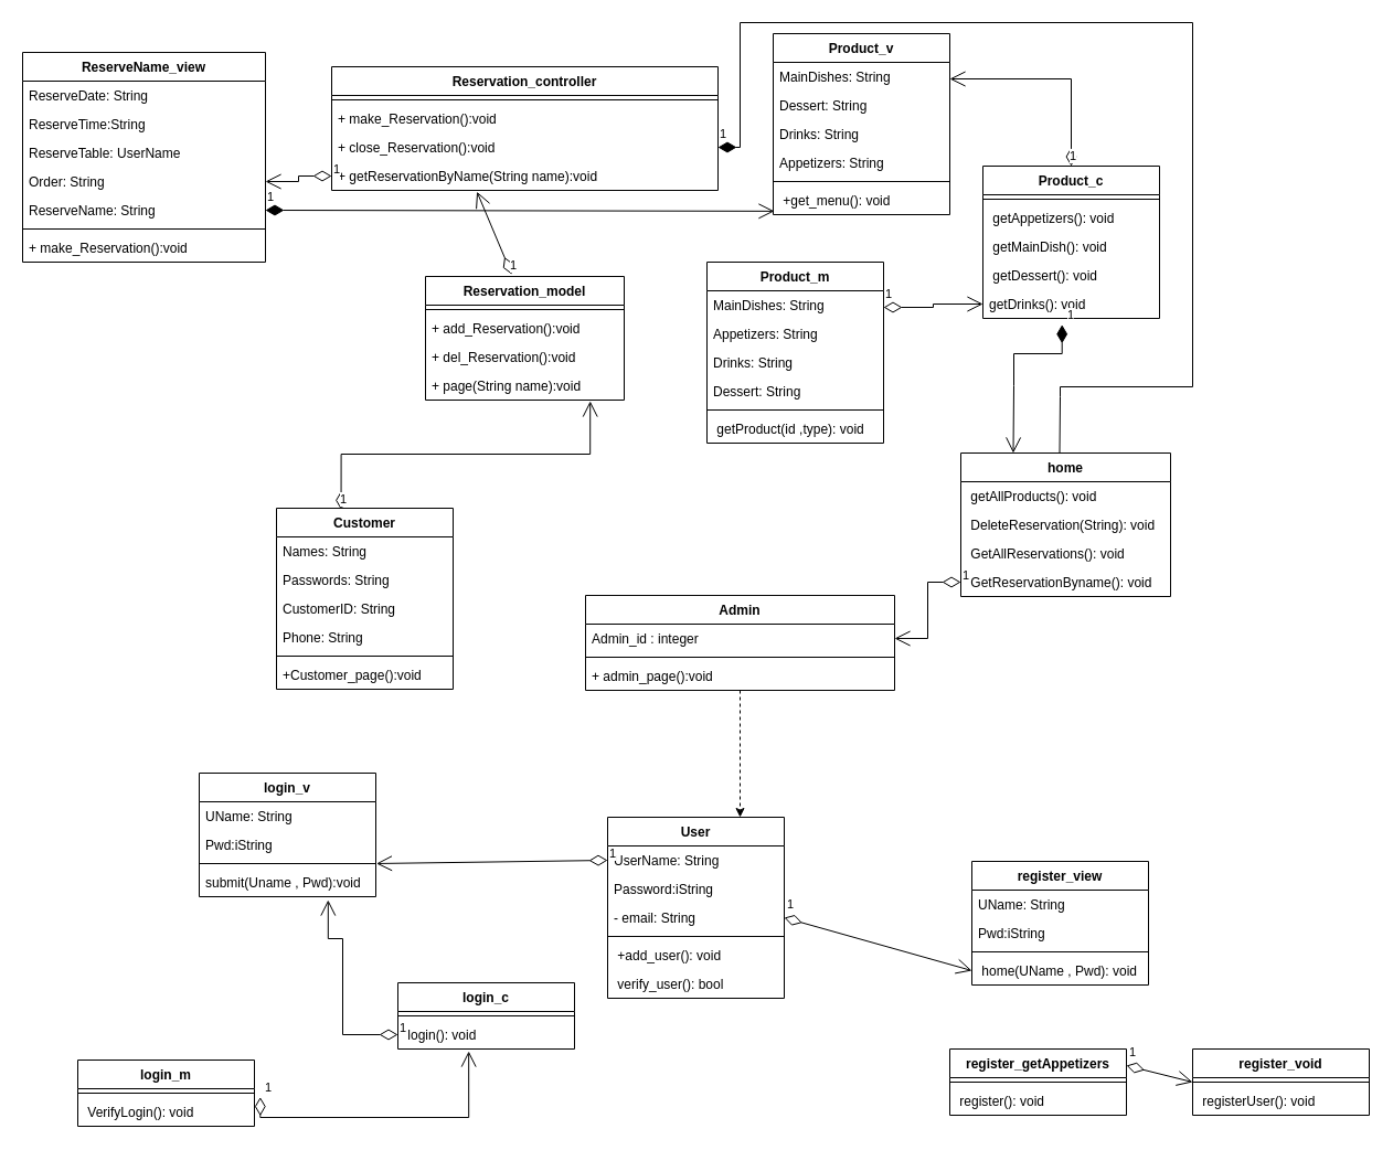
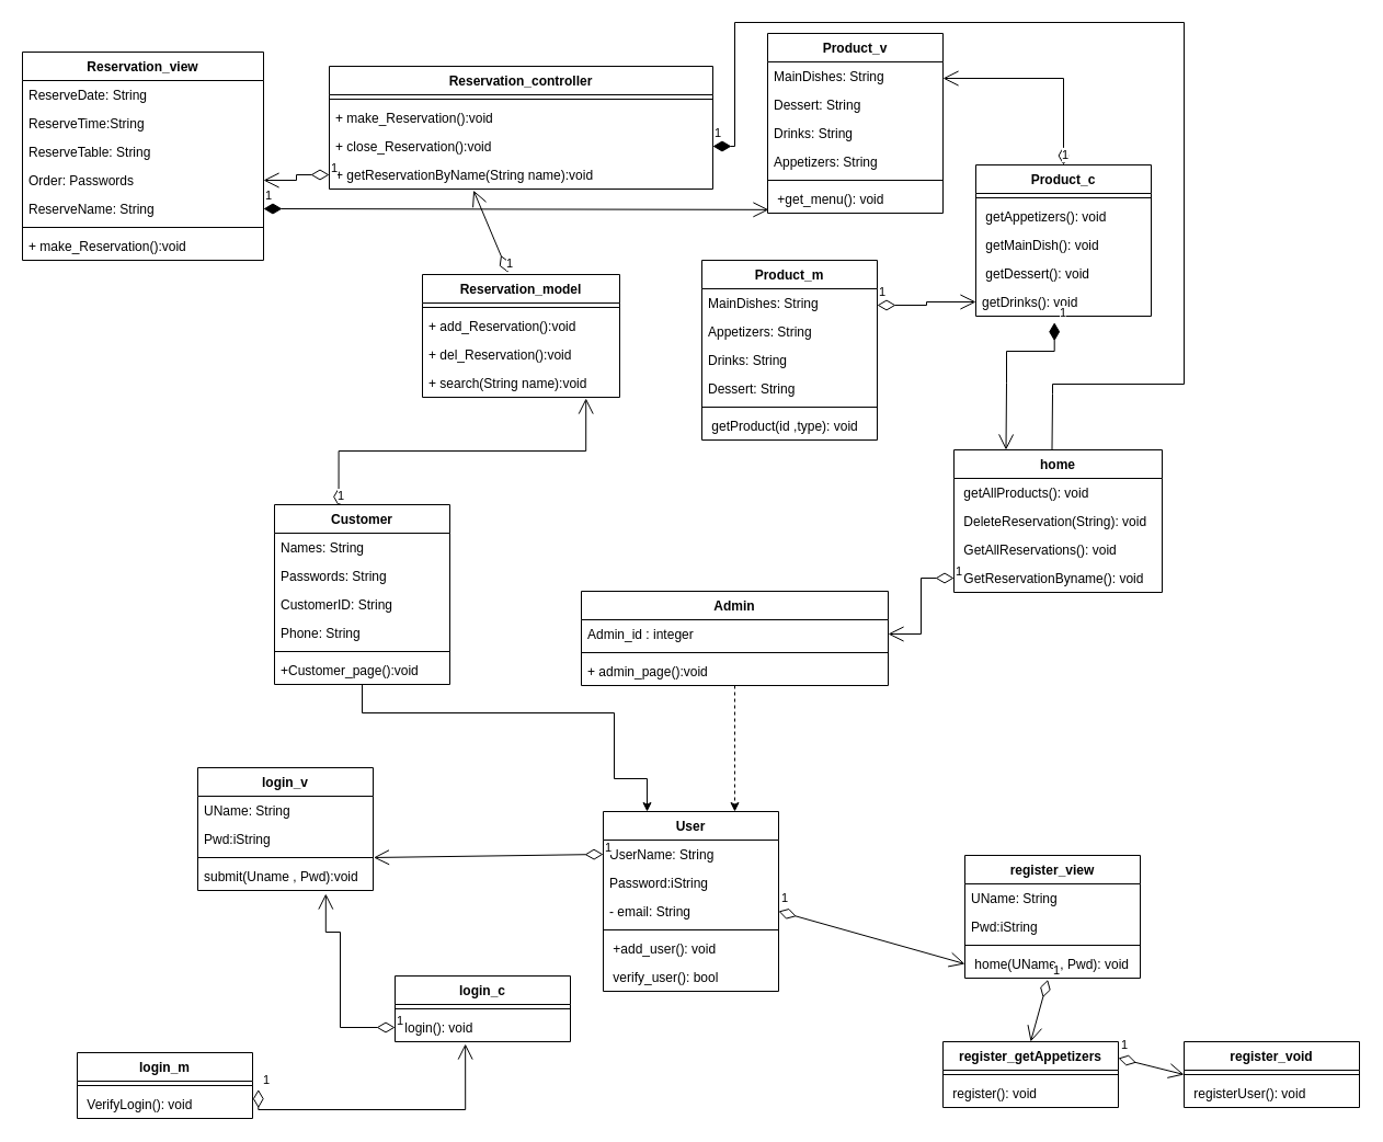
- <mxCell id="16" value="ReserveName_view" style="swimlane;fontStyle=1;align=center;verticalAlign=top;childLayout=stackLayout;horizontal=1;startSize=26;horizontalStack=0;resizeParent=1;resizeParentMax=0;resizeLast=0;collapsible=1;marginBottom=0;" parent="1" vertex="1"><mxGeometry x="20" y="47" width="220" height="190" as="geometry" /></mxCell>
+ <mxCell id="16" value="Reservation_view" style="swimlane;fontStyle=1;align=center;verticalAlign=top;childLayout=stackLayout;horizontal=1;startSize=26;horizontalStack=0;resizeParent=1;resizeParentMax=0;resizeLast=0;collapsible=1;marginBottom=0;" parent="1" vertex="1"><mxGeometry x="20" y="47" width="220" height="190" as="geometry" /></mxCell>
- <mxCell id="19" value="ReserveTable: UserName" style="text;strokeColor=none;fillColor=none;align=left;verticalAlign=top;spacingLeft=4;spacingRight=4;overflow=hidden;rotatable=0;points=[[0,0.5],[1,0.5]];portConstraint=eastwest;" parent="16" vertex="1"><mxGeometry y="78" width="220" height="26" as="geometry" /></mxCell>
+ <mxCell id="19" value="ReserveTable: String" style="text;strokeColor=none;fillColor=none;align=left;verticalAlign=top;spacingLeft=4;spacingRight=4;overflow=hidden;rotatable=0;points=[[0,0.5],[1,0.5]];portConstraint=eastwest;" parent="16" vertex="1"><mxGeometry y="78" width="220" height="26" as="geometry" /></mxCell>
- <mxCell id="20" value="Order: String" style="text;strokeColor=none;fillColor=none;align=left;verticalAlign=top;spacingLeft=4;spacingRight=4;overflow=hidden;rotatable=0;points=[[0,0.5],[1,0.5]];portConstraint=eastwest;" parent="16" vertex="1"><mxGeometry y="104" width="220" height="26" as="geometry" /></mxCell>
+ <mxCell id="20" value="Order: Passwords" style="text;strokeColor=none;fillColor=none;align=left;verticalAlign=top;spacingLeft=4;spacingRight=4;overflow=hidden;rotatable=0;points=[[0,0.5],[1,0.5]];portConstraint=eastwest;" parent="16" vertex="1"><mxGeometry y="104" width="220" height="26" as="geometry" /></mxCell>
- <mxCell id="48" value="+ page(String name):void" style="text;strokeColor=none;fillColor=none;align=left;verticalAlign=top;spacingLeft=4;spacingRight=4;overflow=hidden;rotatable=0;points=[[0,0.5],[1,0.5]];portConstraint=eastwest;" parent="44" vertex="1"><mxGeometry y="86" width="180" height="26" as="geometry" /></mxCell>
+ <mxCell id="48" value="+ search(String name):void" style="text;strokeColor=none;fillColor=none;align=left;verticalAlign=top;spacingLeft=4;spacingRight=4;overflow=hidden;rotatable=0;points=[[0,0.5],[1,0.5]];portConstraint=eastwest;" parent="44" vertex="1"><mxGeometry y="86" width="180" height="26" as="geometry" /></mxCell>
+ <mxCell id="31" style="edgeStyle=orthogonalEdgeStyle;rounded=0;orthogonalLoop=1;jettySize=auto;html=1;entryX=0.25;entryY=0;entryDx=0;entryDy=0;" parent="1" source="32" target="62" edge="1"><mxGeometry relative="1" as="geometry"><Array as="points"><mxPoint x="330" y="650" /><mxPoint x="560" y="650" /><mxPoint x="560" y="710" /><mxPoint x="590" y="710" /></Array></mxGeometry></mxCell>
+ <mxCell id="101" value="1" style="endArrow=open;html=1;endSize=12;startArrow=diamondThin;startSize=14;startFill=0;align=left;verticalAlign=bottom;rounded=0;exitX=0.473;exitY=1.054;exitDx=0;exitDy=0;entryX=0.5;entryY=0;entryDx=0;entryDy=0;exitPerimeter=0;" parent="1" source="91" target="98" edge="1"><mxGeometry x="-1" y="3" relative="1" as="geometry"><mxPoint x="980" y="975" as="sourcePoint" /><mxPoint x="1070" y="960" as="targetPoint" /></mxGeometry></mxCell>
